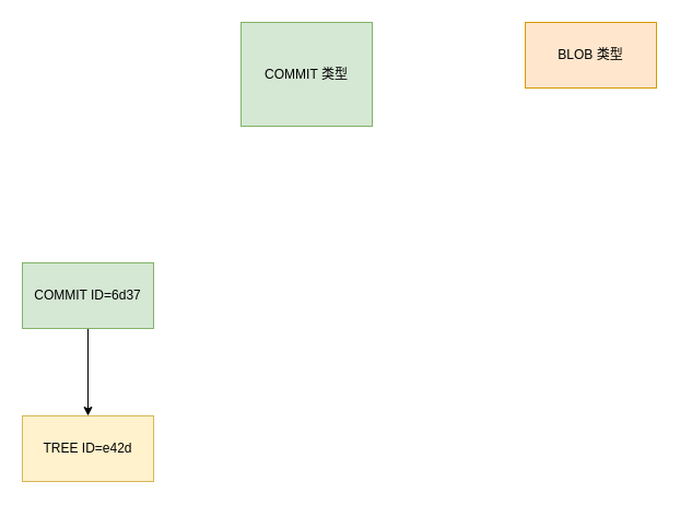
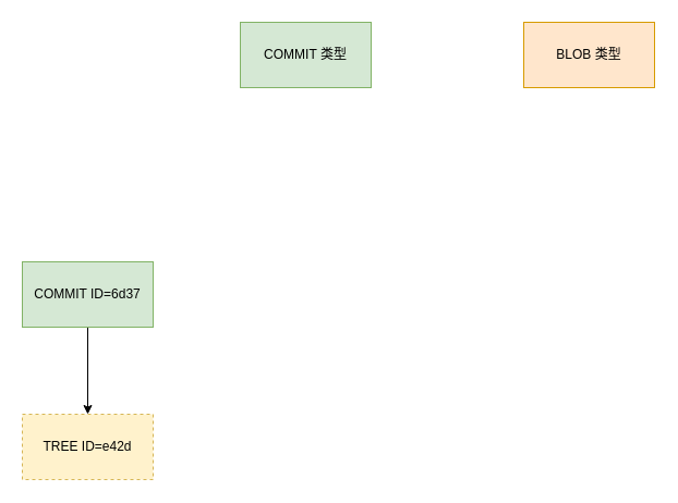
- <mxCell id="2" value="COMMIT 类型" style="rounded=0;whiteSpace=wrap;html=1;fillColor=#d5e8d4;strokeColor=#82b366;" vertex="1" parent="1"><mxGeometry x="220" y="20" width="120" height="95" as="geometry" /></mxCell>
+ <mxCell id="2" value="COMMIT 类型" style="rounded=0;whiteSpace=wrap;html=1;fillColor=#d5e8d4;strokeColor=#82b366;" vertex="1" parent="1"><mxGeometry x="220" width="120" height="60" as="geometry" y="20" /></mxCell>
- <mxCell id="6" value="TREE ID=e42d" style="whiteSpace=wrap;html=1;rounded=0;strokeColor=#d6b656;fillColor=#fff2cc;" vertex="1" parent="1"><mxGeometry x="20" y="380" width="120" height="60" as="geometry" /></mxCell>
+ <mxCell id="6" value="TREE ID=e42d" style="whiteSpace=wrap;html=1;rounded=0;strokeColor=#d6b656;fillColor=#fff2cc;dashed=1;" vertex="1" parent="1"><mxGeometry x="20" y="380" width="120" height="60" as="geometry" /></mxCell>
